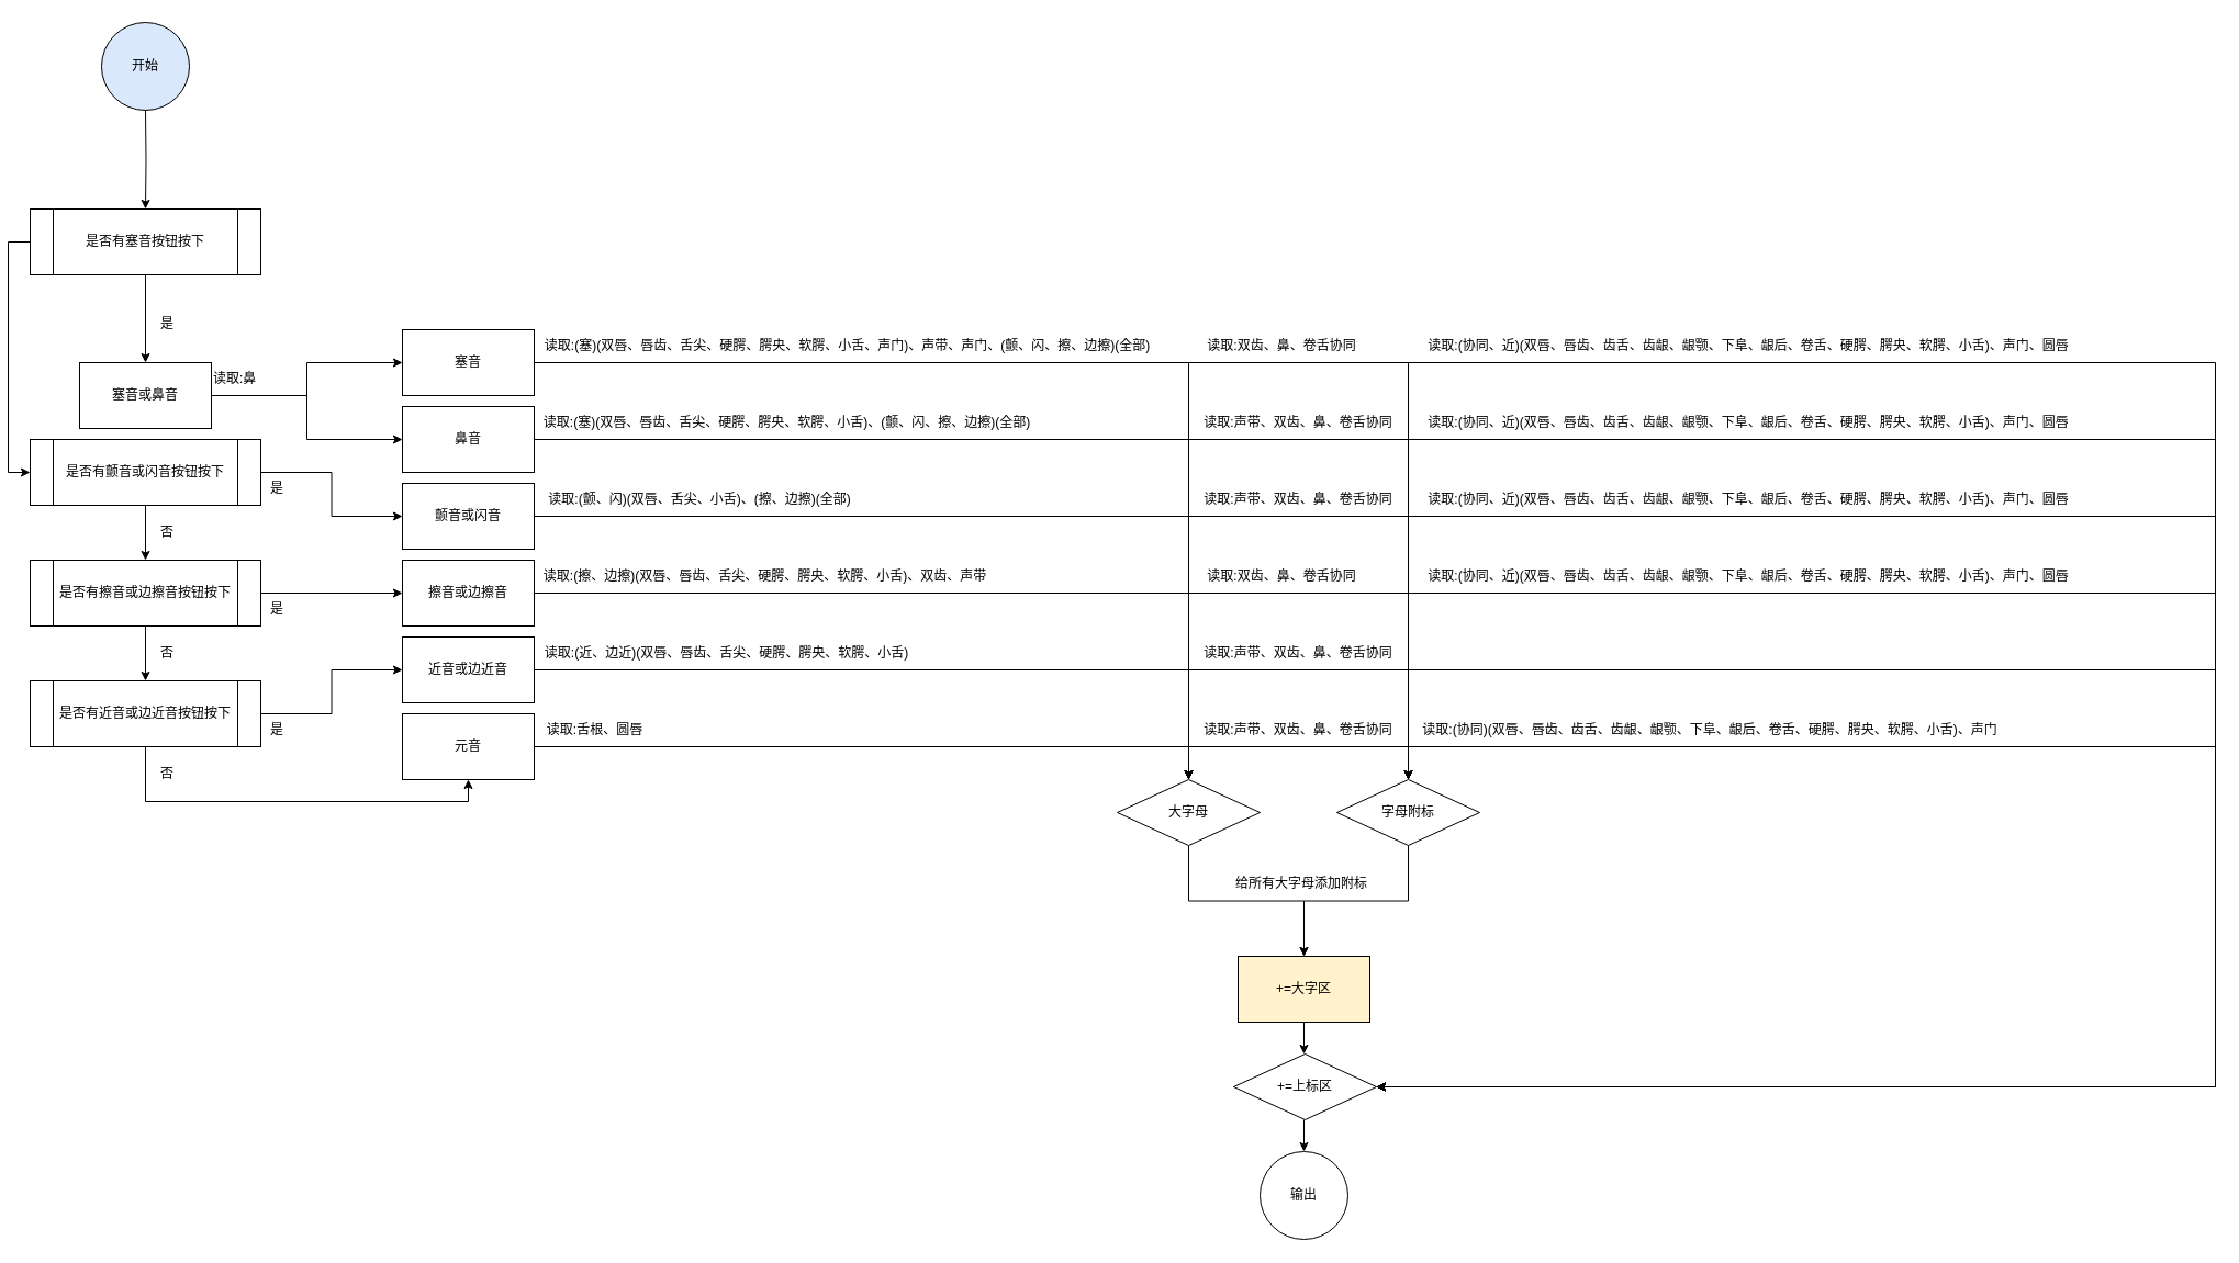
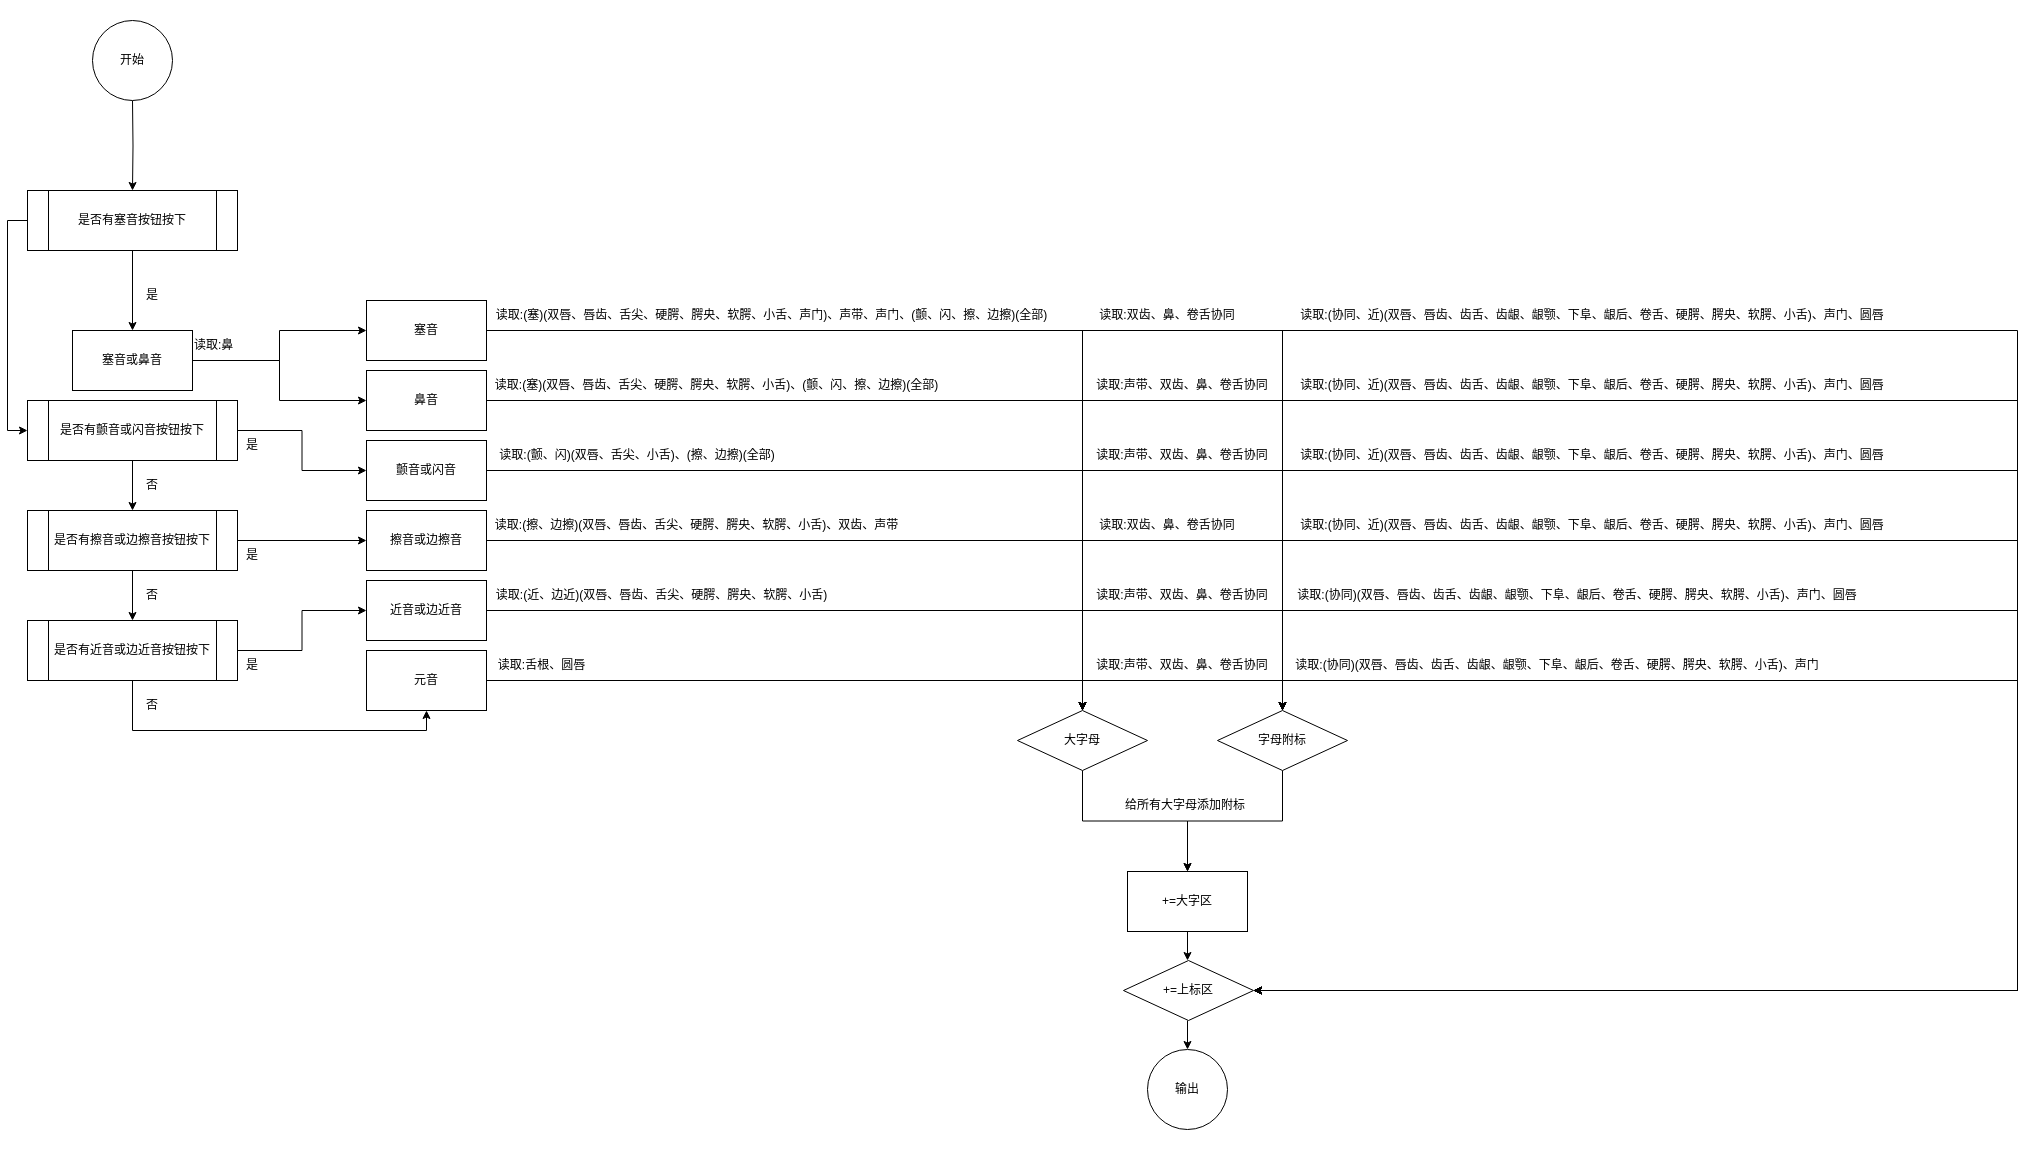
- <mxCell id="65" value="开始" style="ellipse;whiteSpace=wrap;html=1;aspect=fixed;fillColor=#dae8fc;" vertex="1" parent="1"><mxGeometry x="85" y="20" width="80" height="80" as="geometry" /></mxCell>
+ <mxCell id="65" value="开始" style="ellipse;whiteSpace=wrap;html=1;aspect=fixed;" vertex="1" parent="1"><mxGeometry x="85" y="20" width="80" height="80" as="geometry" /></mxCell>
+ <mxCell id="69" value="读取:(协同)(双唇、唇齿、齿舌、齿龈、龈颚、下阜、龈后、卷舌、硬腭、腭央、软腭、小舌)、声门、圆唇" style="text;html=1;strokeColor=none;fillColor=none;align=center;verticalAlign=middle;whiteSpace=wrap;rounded=0;" vertex="1" parent="1"><mxGeometry x="1280" y="580" width="580" height="30" as="geometry" /></mxCell>
- <mxCell id="5" value="+=大字区" style="rounded=0;whiteSpace=wrap;html=1;fillColor=#fff2cc;" parent="1" vertex="1"><mxGeometry x="1120" y="871" width="120" height="60" as="geometry" /></mxCell>
+ <mxCell id="5" value="+=大字区" style="rounded=0;whiteSpace=wrap;html=1;" parent="1" vertex="1"><mxGeometry x="1120" y="871" width="120" height="60" as="geometry" /></mxCell>
